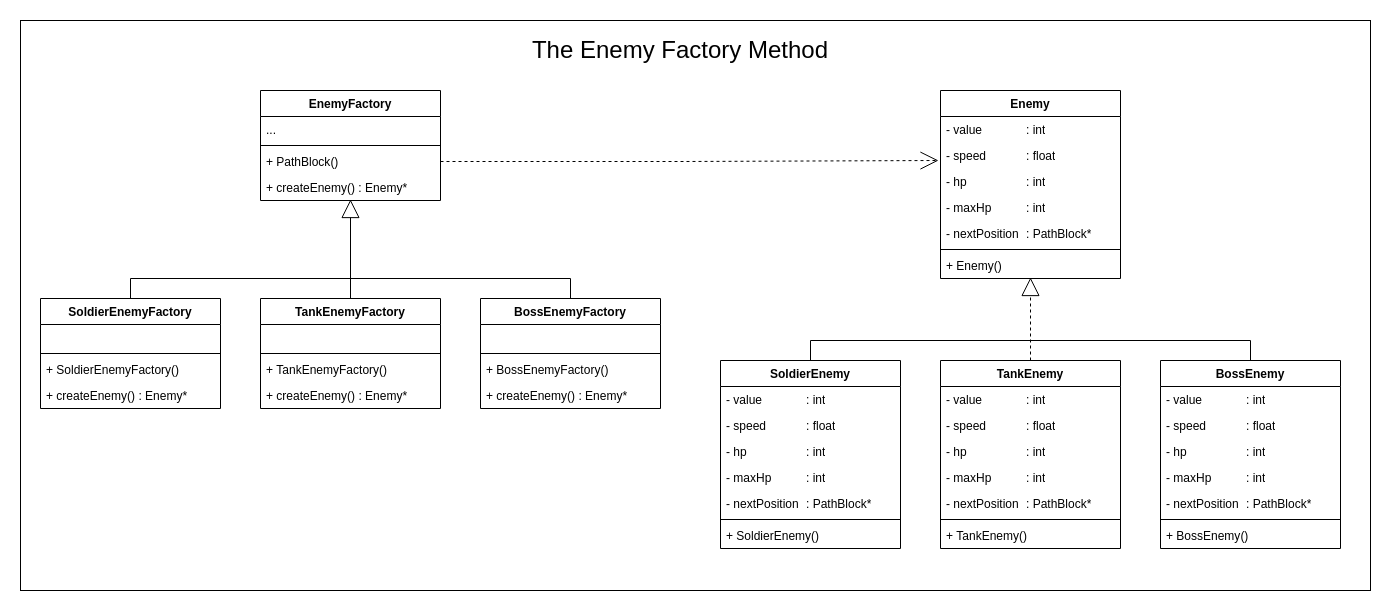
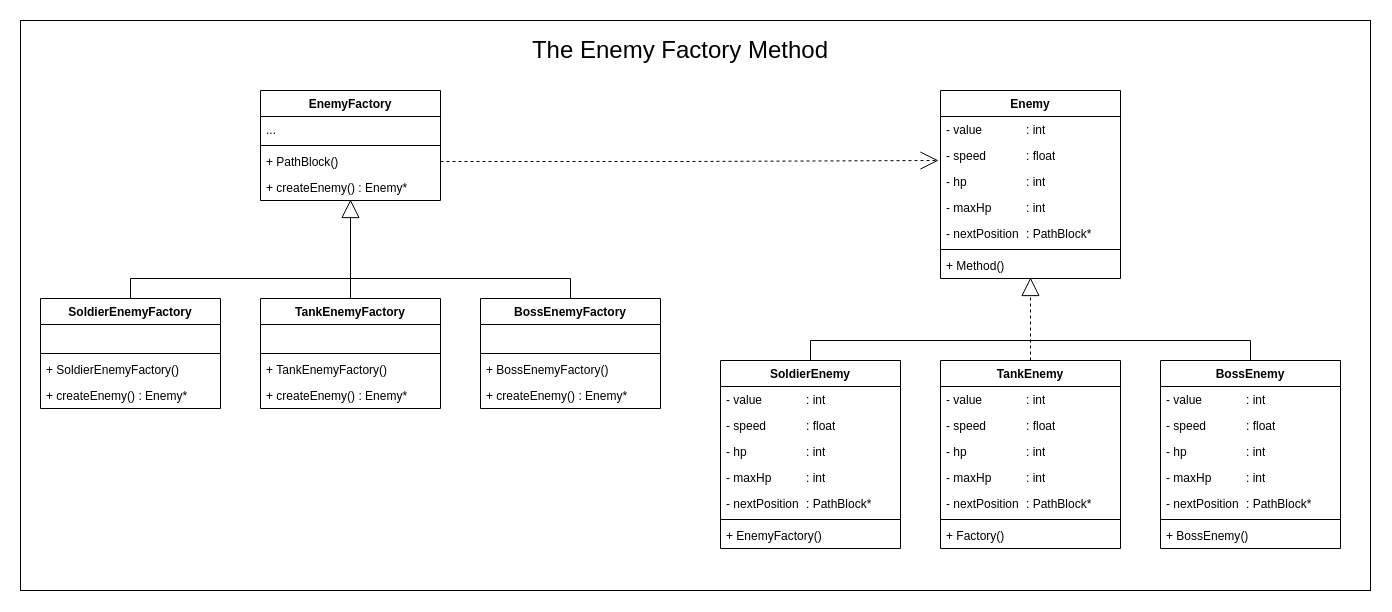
- <mxCell id="11" value="+ &lt;span style=&quot;text-align: center; white-space: pre;&quot;&gt;Enemy&lt;/span&gt;()" style="text;strokeColor=none;fillColor=none;align=left;verticalAlign=top;spacingLeft=4;spacingRight=4;overflow=hidden;rotatable=0;points=[[0,0.5],[1,0.5]];portConstraint=eastwest;whiteSpace=wrap;html=1;" parent="4" vertex="1"><mxGeometry y="162" width="180" height="26" as="geometry" /></mxCell>
+ <mxCell id="11" value="+ &lt;span style=&quot;text-align: center; white-space: pre;&quot;&gt;Method&lt;/span&gt;()" style="text;strokeColor=none;fillColor=none;align=left;verticalAlign=top;spacingLeft=4;spacingRight=4;overflow=hidden;rotatable=0;points=[[0,0.5],[1,0.5]];portConstraint=eastwest;whiteSpace=wrap;html=1;" parent="4" vertex="1"><mxGeometry y="162" width="180" height="26" as="geometry" /></mxCell>
- <mxCell id="20" value="+&amp;nbsp;&lt;span style=&quot;text-align: center; white-space: pre;&quot;&gt;SoldierEnemy&lt;/span&gt;()" style="text;strokeColor=none;fillColor=none;align=left;verticalAlign=top;spacingLeft=4;spacingRight=4;overflow=hidden;rotatable=0;points=[[0,0.5],[1,0.5]];portConstraint=eastwest;whiteSpace=wrap;html=1;" vertex="1" parent="13"><mxGeometry y="162" width="180" height="26" as="geometry" /></mxCell>
+ <mxCell id="20" value="+&amp;nbsp;&lt;span style=&quot;text-align: center; white-space: pre;&quot;&gt;EnemyFactory&lt;/span&gt;()" style="text;strokeColor=none;fillColor=none;align=left;verticalAlign=top;spacingLeft=4;spacingRight=4;overflow=hidden;rotatable=0;points=[[0,0.5],[1,0.5]];portConstraint=eastwest;whiteSpace=wrap;html=1;" vertex="1" parent="13"><mxGeometry y="162" width="180" height="26" as="geometry" /></mxCell>
- <mxCell id="28" value="+&amp;nbsp;&lt;span style=&quot;text-align: center; white-space: pre;&quot;&gt;TankEnemy&lt;/span&gt;()" style="text;strokeColor=none;fillColor=none;align=left;verticalAlign=top;spacingLeft=4;spacingRight=4;overflow=hidden;rotatable=0;points=[[0,0.5],[1,0.5]];portConstraint=eastwest;whiteSpace=wrap;html=1;" vertex="1" parent="21"><mxGeometry y="162" width="180" height="26" as="geometry" /></mxCell>
+ <mxCell id="28" value="+&amp;nbsp;&lt;span style=&quot;text-align: center; white-space: pre;&quot;&gt;Factory&lt;/span&gt;()" style="text;strokeColor=none;fillColor=none;align=left;verticalAlign=top;spacingLeft=4;spacingRight=4;overflow=hidden;rotatable=0;points=[[0,0.5],[1,0.5]];portConstraint=eastwest;whiteSpace=wrap;html=1;" vertex="1" parent="21"><mxGeometry y="162" width="180" height="26" as="geometry" /></mxCell>
